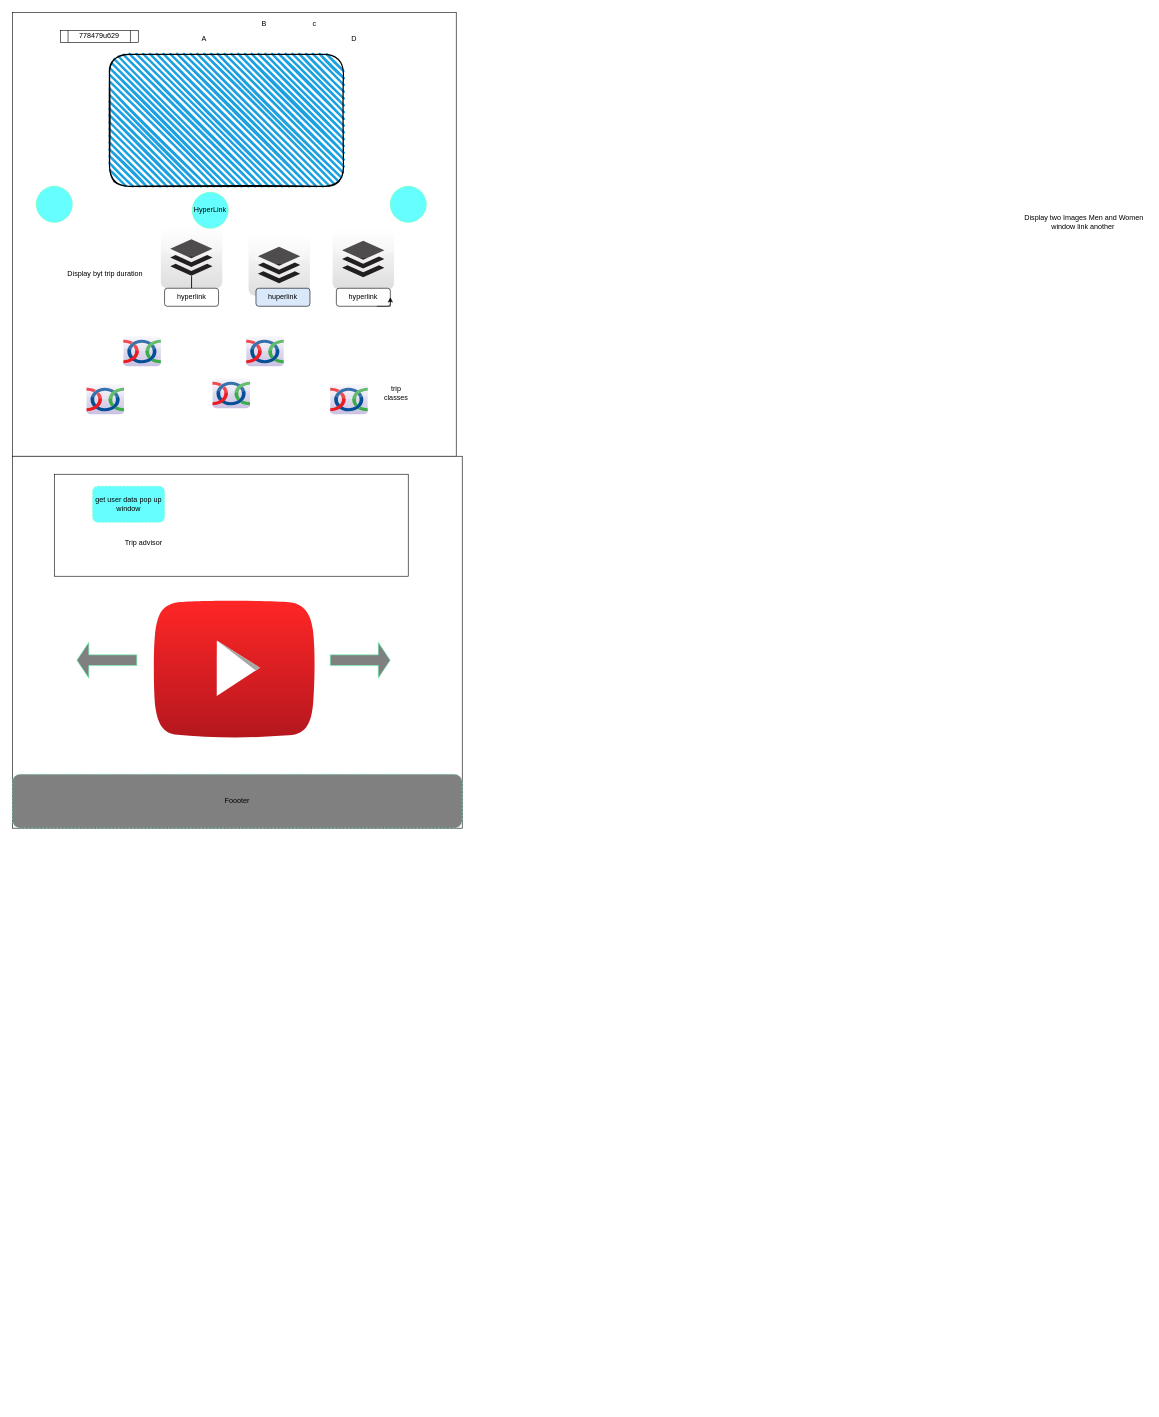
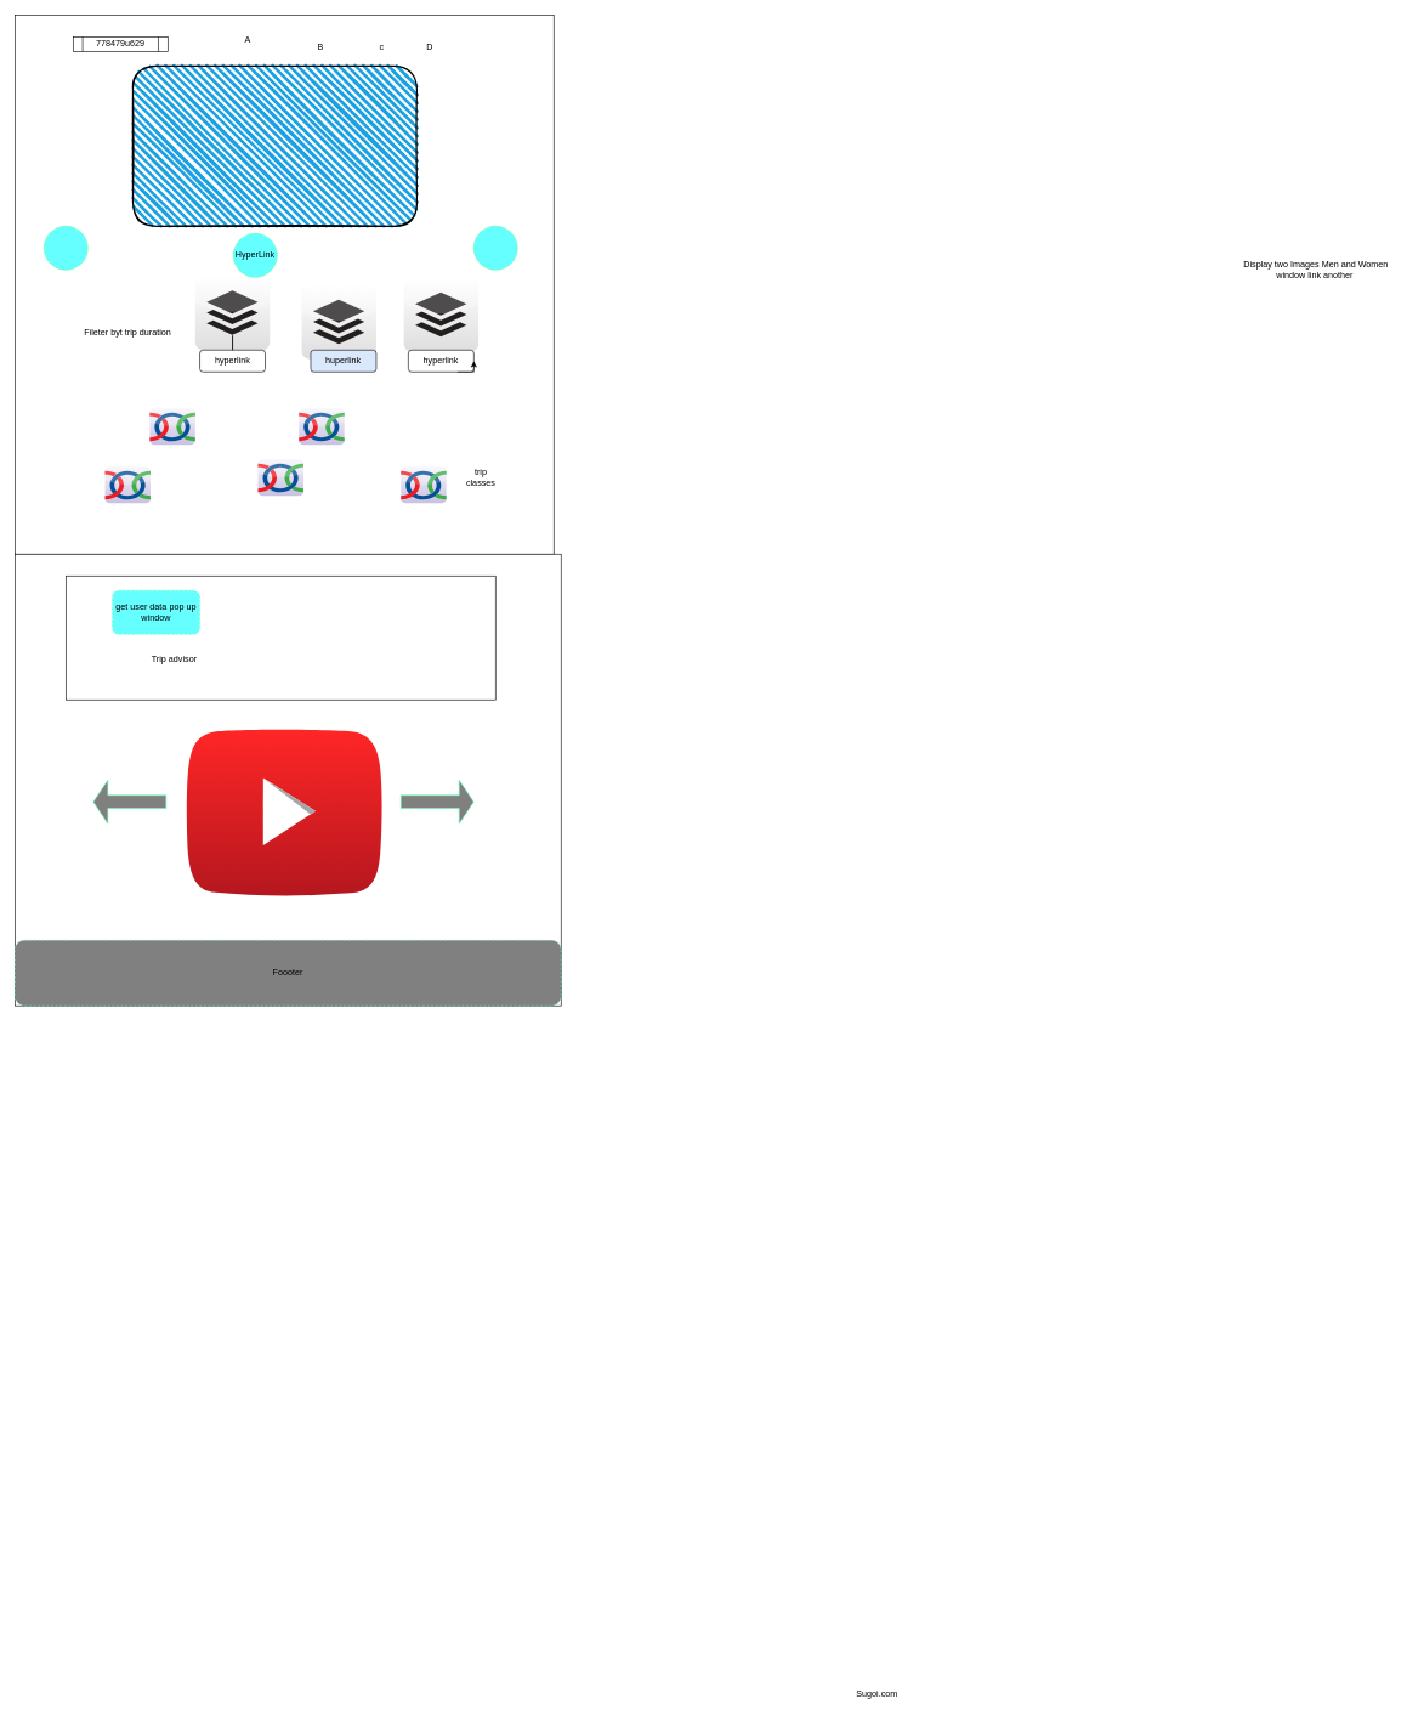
- <mxCell id="7" value="B" style="text;html=1;strokeColor=none;fillColor=none;align=center;verticalAlign=middle;whiteSpace=wrap;rounded=0;" parent="1" vertex="1"><mxGeometry x="410" y="25" width="60" height="30" as="geometry" /></mxCell>
+ <mxCell id="7" value="B" style="text;html=1;strokeColor=none;fillColor=none;align=center;verticalAlign=middle;whiteSpace=wrap;rounded=0;" parent="1" vertex="1"><mxGeometry x="410" y="50" width="60" height="30" as="geometry" /></mxCell>
- <mxCell id="8" value="c" style="text;html=1;strokeColor=none;fillColor=none;align=center;verticalAlign=middle;whiteSpace=wrap;rounded=0;" parent="1" vertex="1"><mxGeometry x="494" y="25" width="60" height="30" as="geometry" /></mxCell>
+ <mxCell id="8" value="c" style="text;html=1;strokeColor=none;fillColor=none;align=center;verticalAlign=middle;whiteSpace=wrap;rounded=0;" parent="1" vertex="1"><mxGeometry x="494" y="50" width="60" height="30" as="geometry" /></mxCell>
- <mxCell id="5" value="A" style="text;html=1;strokeColor=none;fillColor=none;align=center;verticalAlign=middle;whiteSpace=wrap;rounded=0;" parent="1" vertex="1"><mxGeometry x="310" y="50" width="60" height="30" as="geometry" /></mxCell>
+ <mxCell id="5" value="A" style="text;html=1;strokeColor=none;fillColor=none;align=center;verticalAlign=middle;whiteSpace=wrap;rounded=0;" parent="1" vertex="1"><mxGeometry x="310" y="40" width="60" height="30" as="geometry" /></mxCell>
- <mxCell id="19" value="Display byt trip duration" style="text;html=1;strokeColor=none;fillColor=none;align=center;verticalAlign=middle;whiteSpace=wrap;rounded=0;" parent="1" vertex="1"><mxGeometry x="100" y="411.2" width="150" height="88.8" as="geometry" /></mxCell>
+ <mxCell id="19" value="Fileter byt trip duration" style="text;html=1;strokeColor=none;fillColor=none;align=center;verticalAlign=middle;whiteSpace=wrap;rounded=0;" parent="1" vertex="1"><mxGeometry x="100" y="411.2" width="150" height="88.8" as="geometry" /></mxCell>
+ <mxCell id="2" value="Sugoi.com" style="text;html=1;strokeColor=none;fillColor=none;align=center;verticalAlign=middle;whiteSpace=wrap;rounded=0;" parent="1" vertex="1"><mxGeometry x="1174" y="2310" width="60" height="30" as="geometry" /></mxCell>
